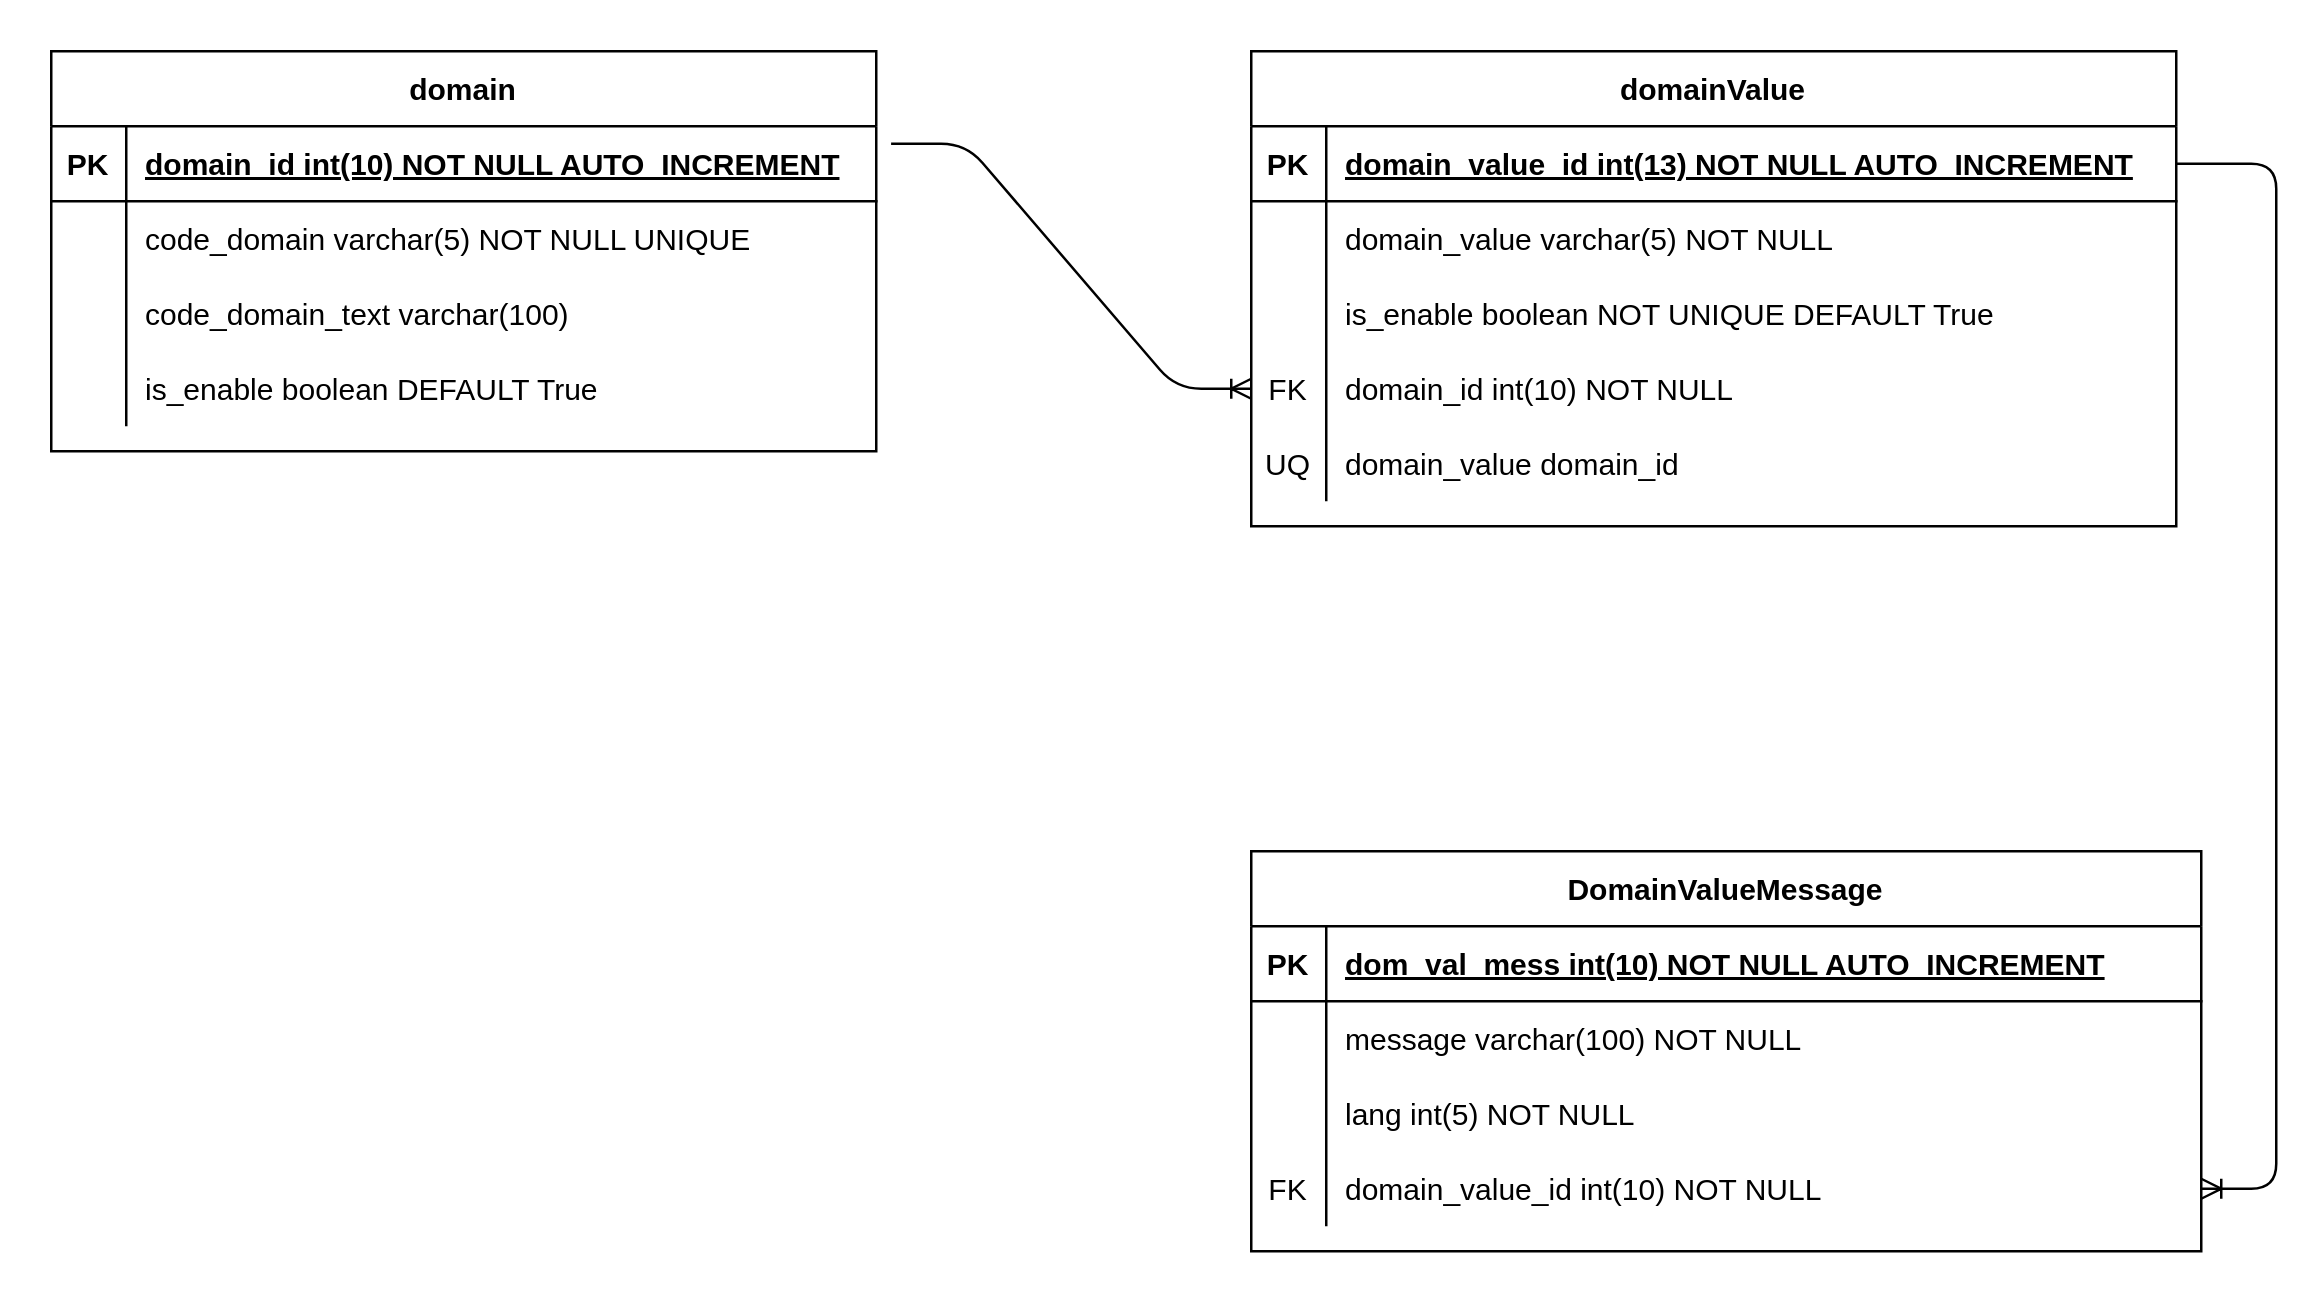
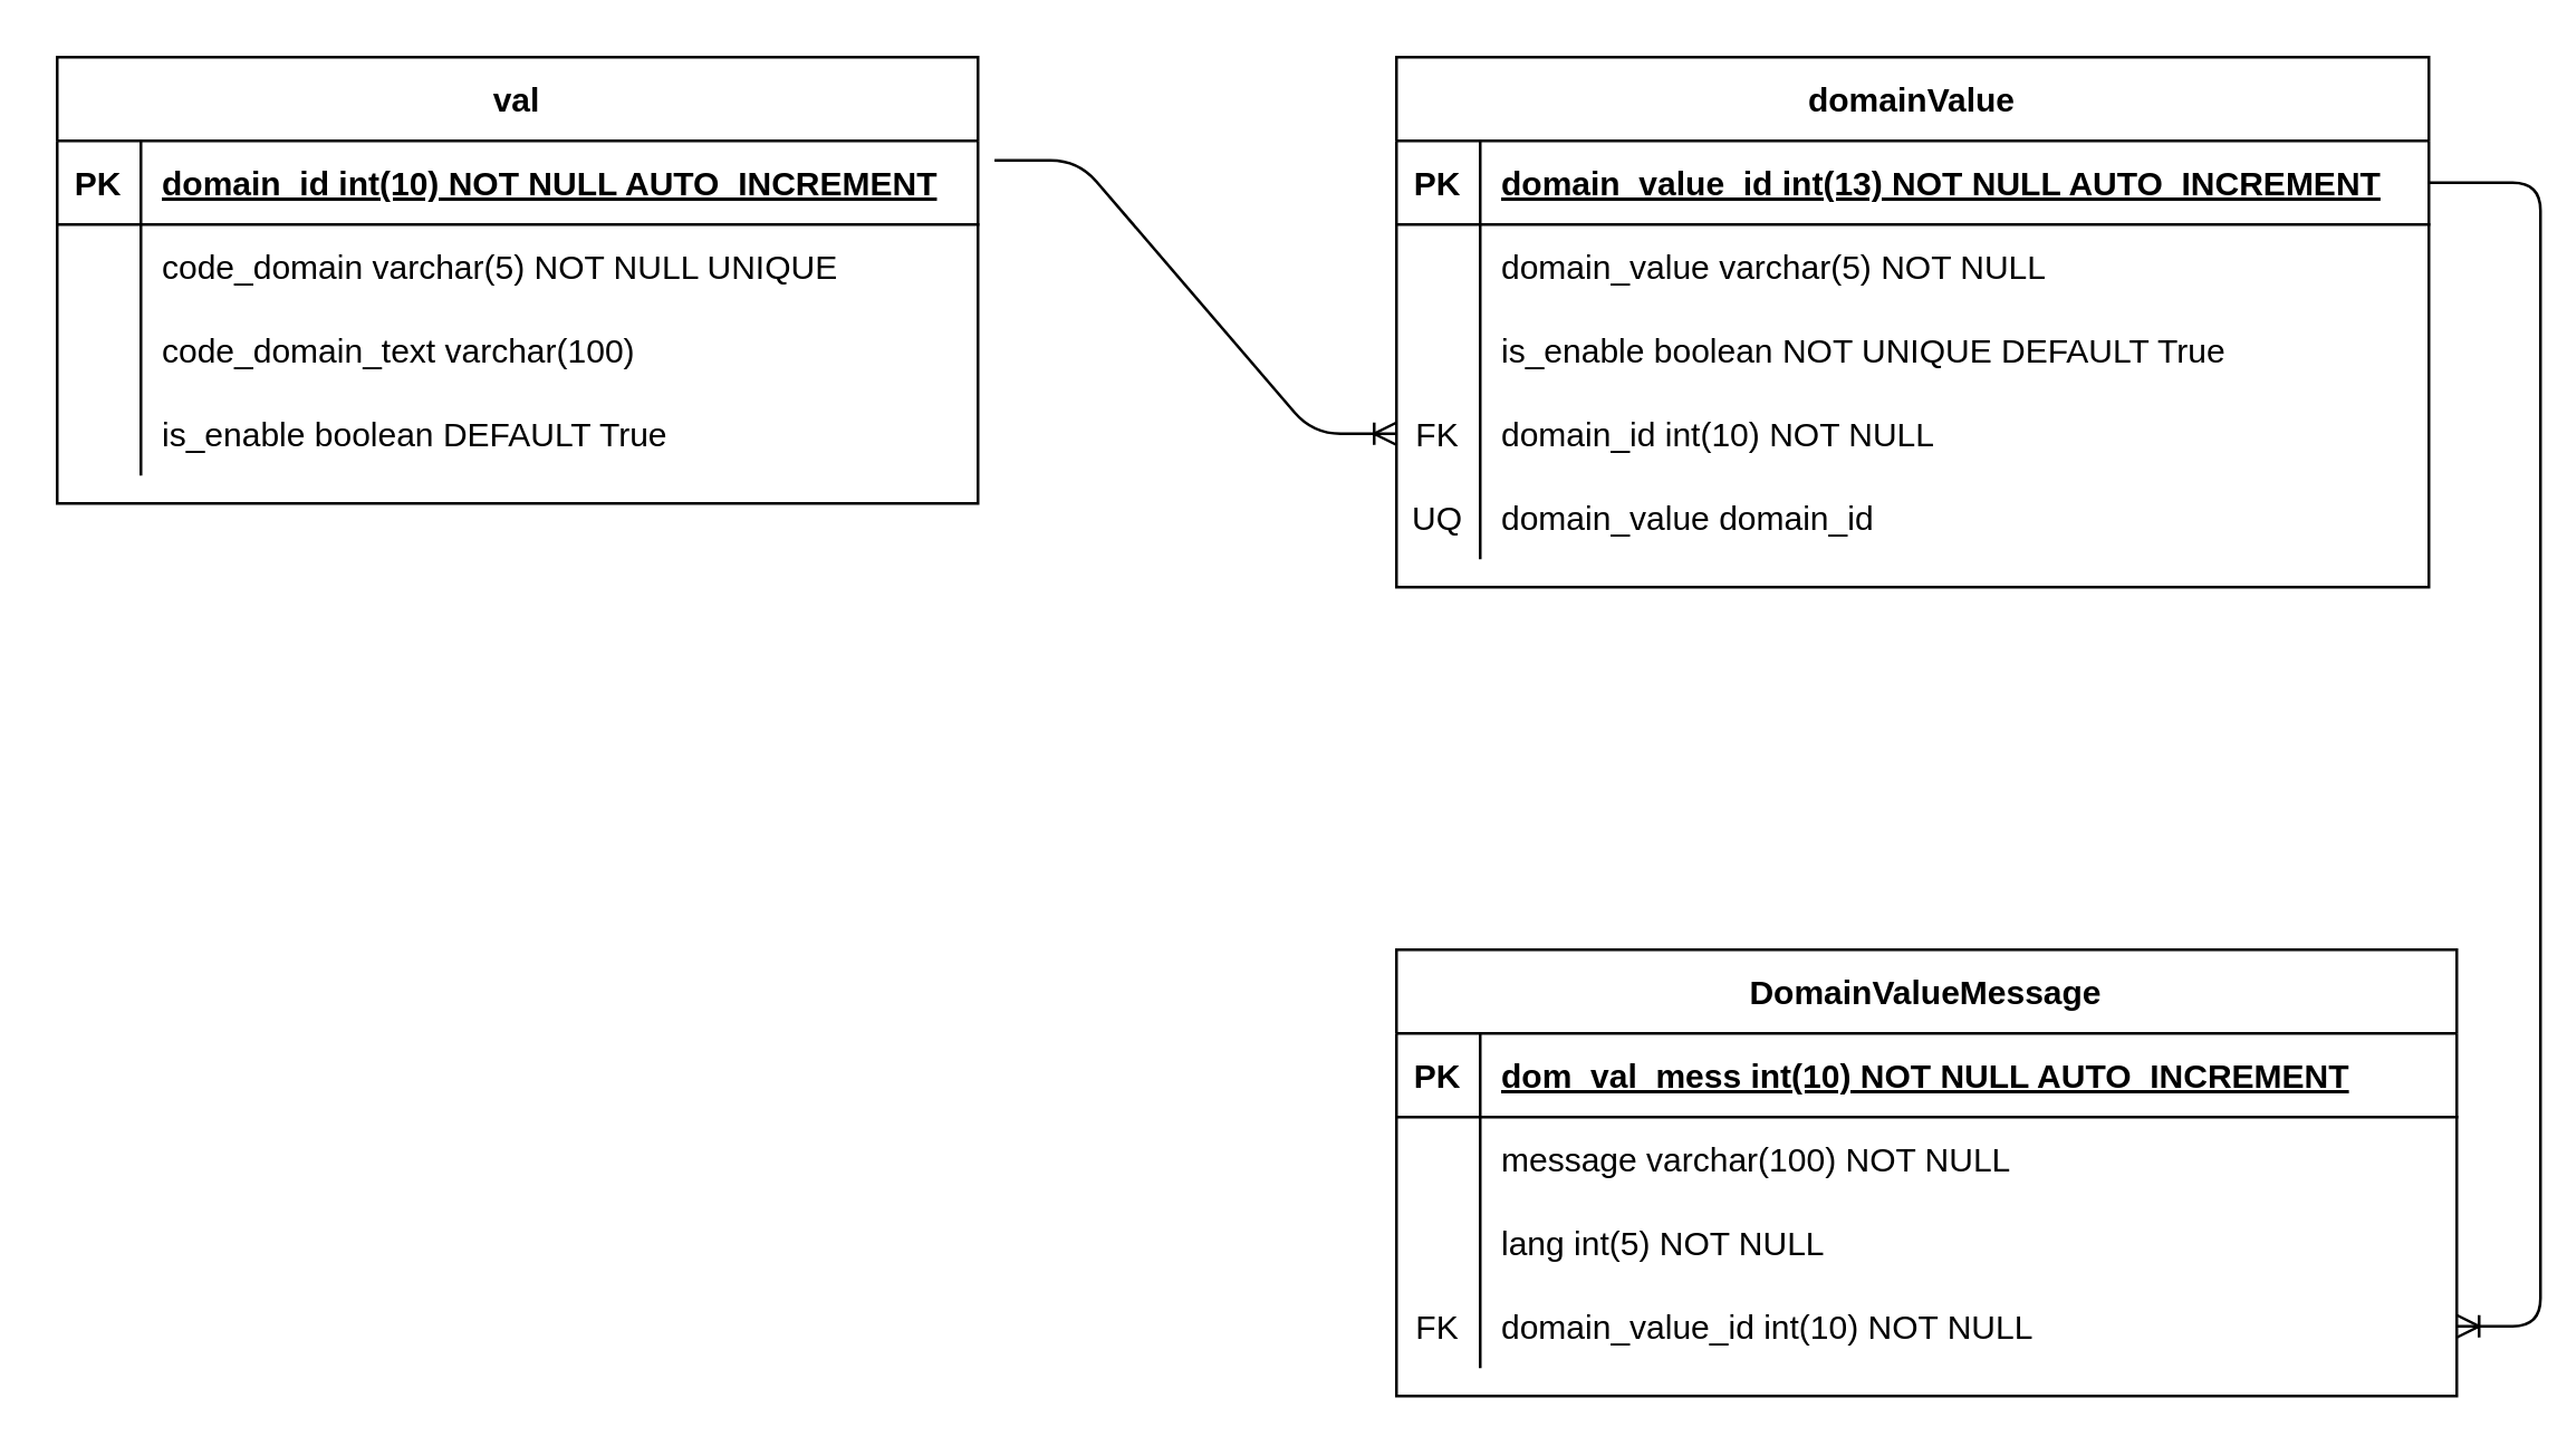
- <mxCell id="2" value="domain" style="shape=table;startSize=30;container=1;collapsible=1;childLayout=tableLayout;fixedRows=1;rowLines=0;fontStyle=1;align=center;resizeLast=1;" parent="1" vertex="1"><mxGeometry x="20" y="20" width="330" height="160" as="geometry"><mxRectangle x="80" y="80" width="80" height="30" as="alternateBounds" /></mxGeometry></mxCell>
+ <mxCell id="2" value="val" style="shape=table;startSize=30;container=1;collapsible=1;childLayout=tableLayout;fixedRows=1;rowLines=0;fontStyle=1;align=center;resizeLast=1;" parent="1" vertex="1"><mxGeometry x="20" y="20" width="330" height="160" as="geometry"><mxRectangle x="80" y="80" width="80" height="30" as="alternateBounds" /></mxGeometry></mxCell>
